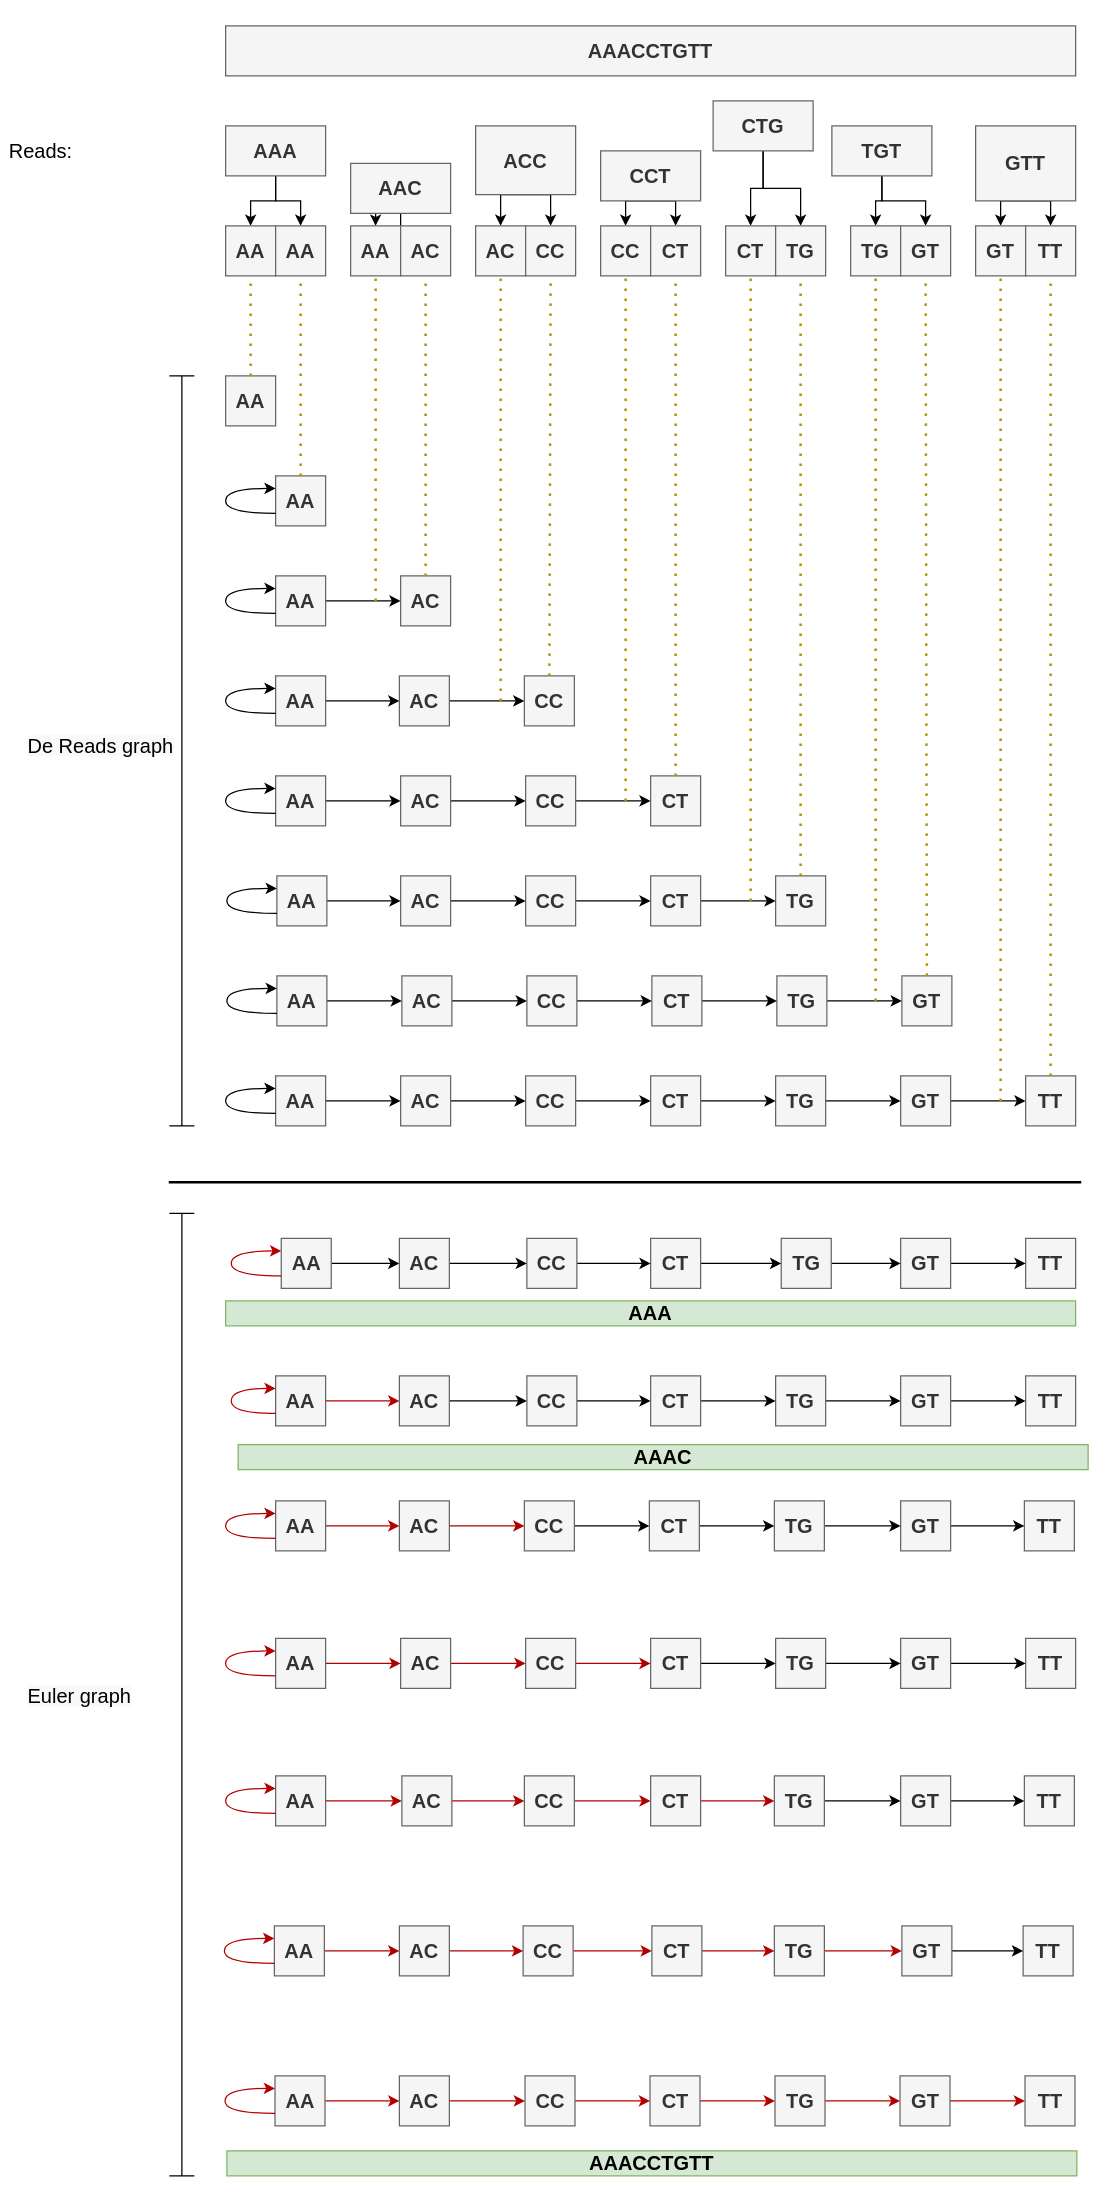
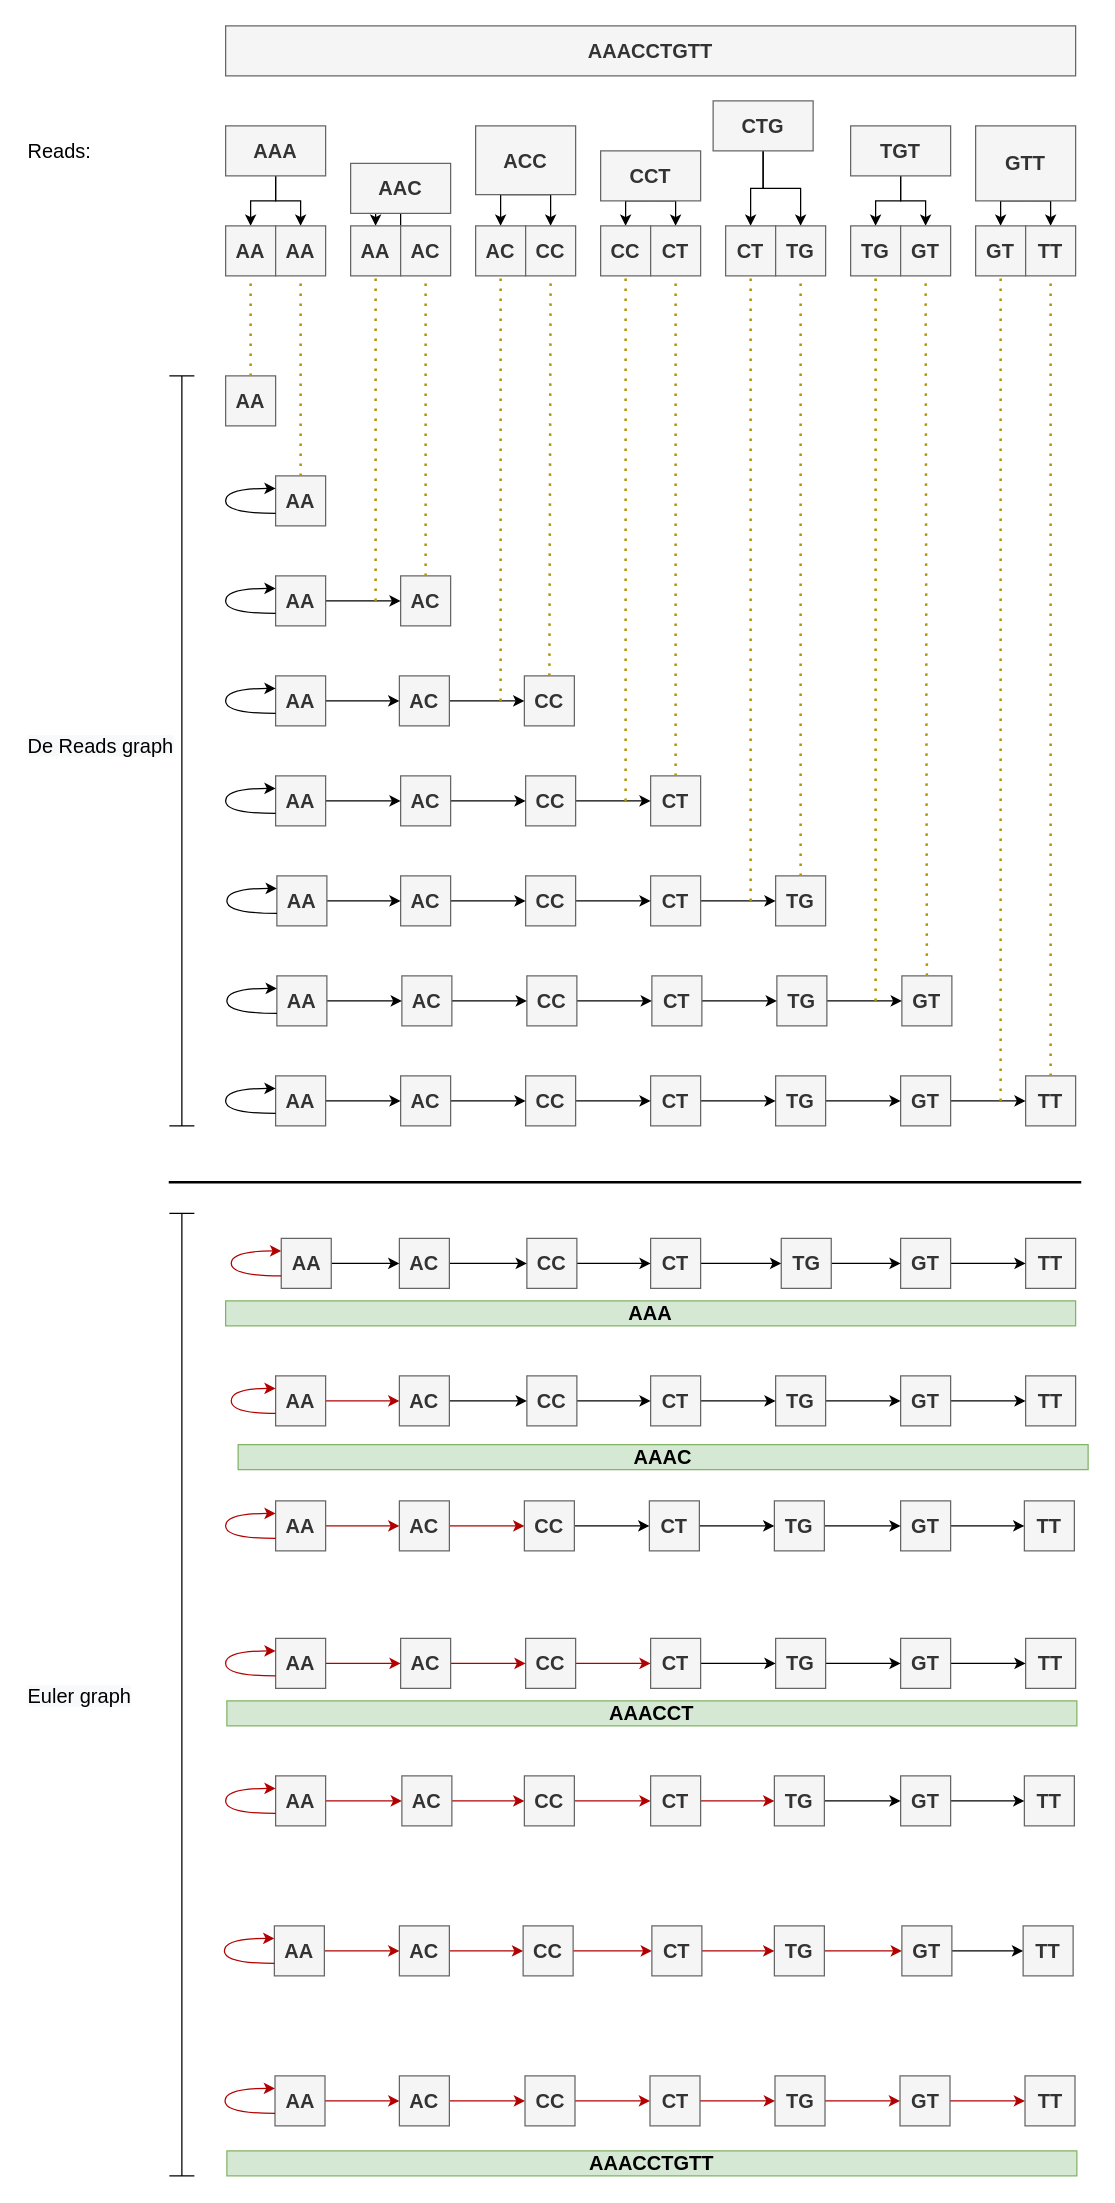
- <mxCell id="24" value="Reads:" style="text;html=1;strokeColor=none;fillColor=none;align=left;verticalAlign=middle;whiteSpace=wrap;rounded=0;fontSize=16;" vertex="1" parent="1"><mxGeometry x="5" y="100" width="160" height="40" as="geometry" /></mxCell>
+ <mxCell id="24" value="Reads:" style="text;html=1;strokeColor=none;fillColor=none;align=left;verticalAlign=middle;whiteSpace=wrap;rounded=0;fontSize=16;" vertex="1" parent="1"><mxGeometry x="20" y="100" width="160" height="40" as="geometry" /></mxCell>
- <mxCell id="20" value="TGT" style="text;html=1;align=center;verticalAlign=middle;whiteSpace=wrap;rounded=0;fontSize=16;fillColor=#f5f5f5;strokeColor=#666666;fontColor=#333333;fontStyle=1" vertex="1" parent="1"><mxGeometry x="665" y="100" width="80" height="40" as="geometry" /></mxCell>
+ <mxCell id="20" value="TGT" style="text;html=1;align=center;verticalAlign=middle;whiteSpace=wrap;rounded=0;fontSize=16;fillColor=#f5f5f5;strokeColor=#666666;fontColor=#333333;fontStyle=1" vertex="1" parent="1"><mxGeometry x="680" y="100" width="80" height="40" as="geometry" /></mxCell>
+ <mxCell id="155" value="AAACCT" style="text;html=1;align=center;verticalAlign=middle;whiteSpace=wrap;rounded=0;fontSize=16;fillColor=#d5e8d4;strokeColor=#82b366;fontStyle=1" vertex="1" parent="1"><mxGeometry x="181" y="1360" width="680" height="20" as="geometry" /></mxCell>
